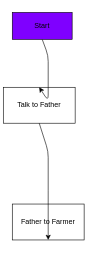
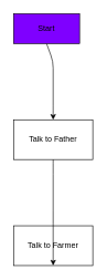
- <mxCell id="2" value="Talk to Father" style="rounded=0;whiteSpace=wrap;html=1;" vertex="1" parent="1"><mxGeometry x="5" y="145" width="120" height="60" as="geometry" /></mxCell>
+ <mxCell id="2" value="Talk to Father" style="rounded=0;whiteSpace=wrap;html=1;" vertex="1" parent="1"><mxGeometry y="180" width="120" height="60" as="geometry" x="20" /></mxCell>
- <mxCell id="5" value="Father to Farmer" style="rounded=0;whiteSpace=wrap;html=1;" vertex="1" parent="1"><mxGeometry y="340" width="120" height="60" as="geometry" x="20" /></mxCell>
+ <mxCell id="5" value="Talk to Farmer" style="rounded=0;whiteSpace=wrap;html=1;" vertex="1" parent="1"><mxGeometry y="340" width="120" height="60" as="geometry" x="20" /></mxCell>
